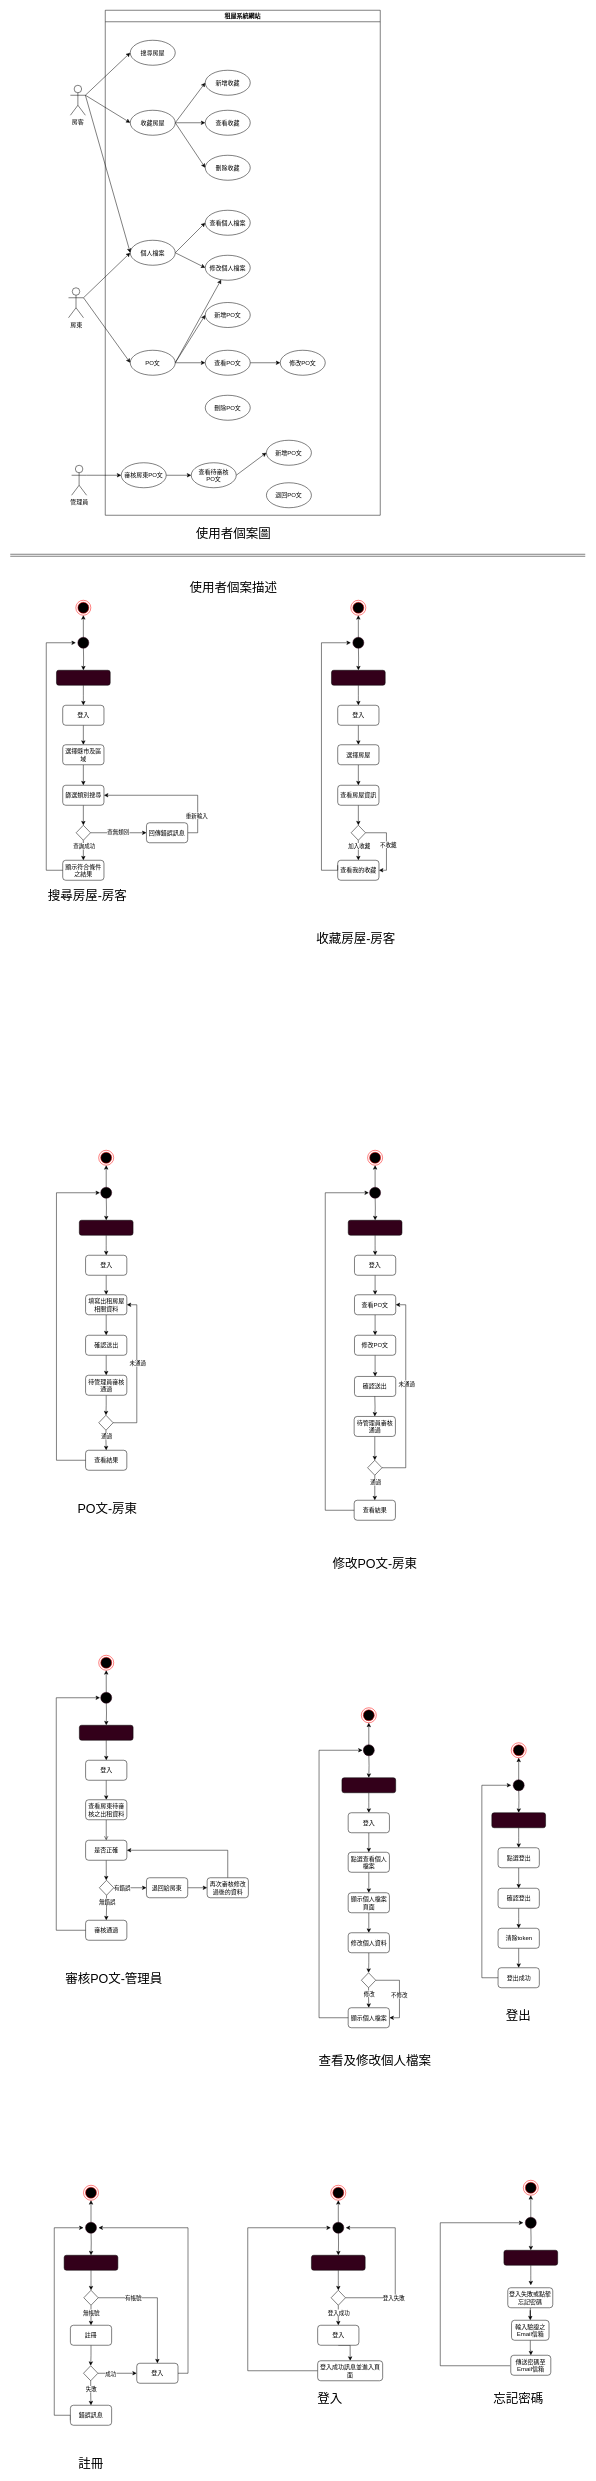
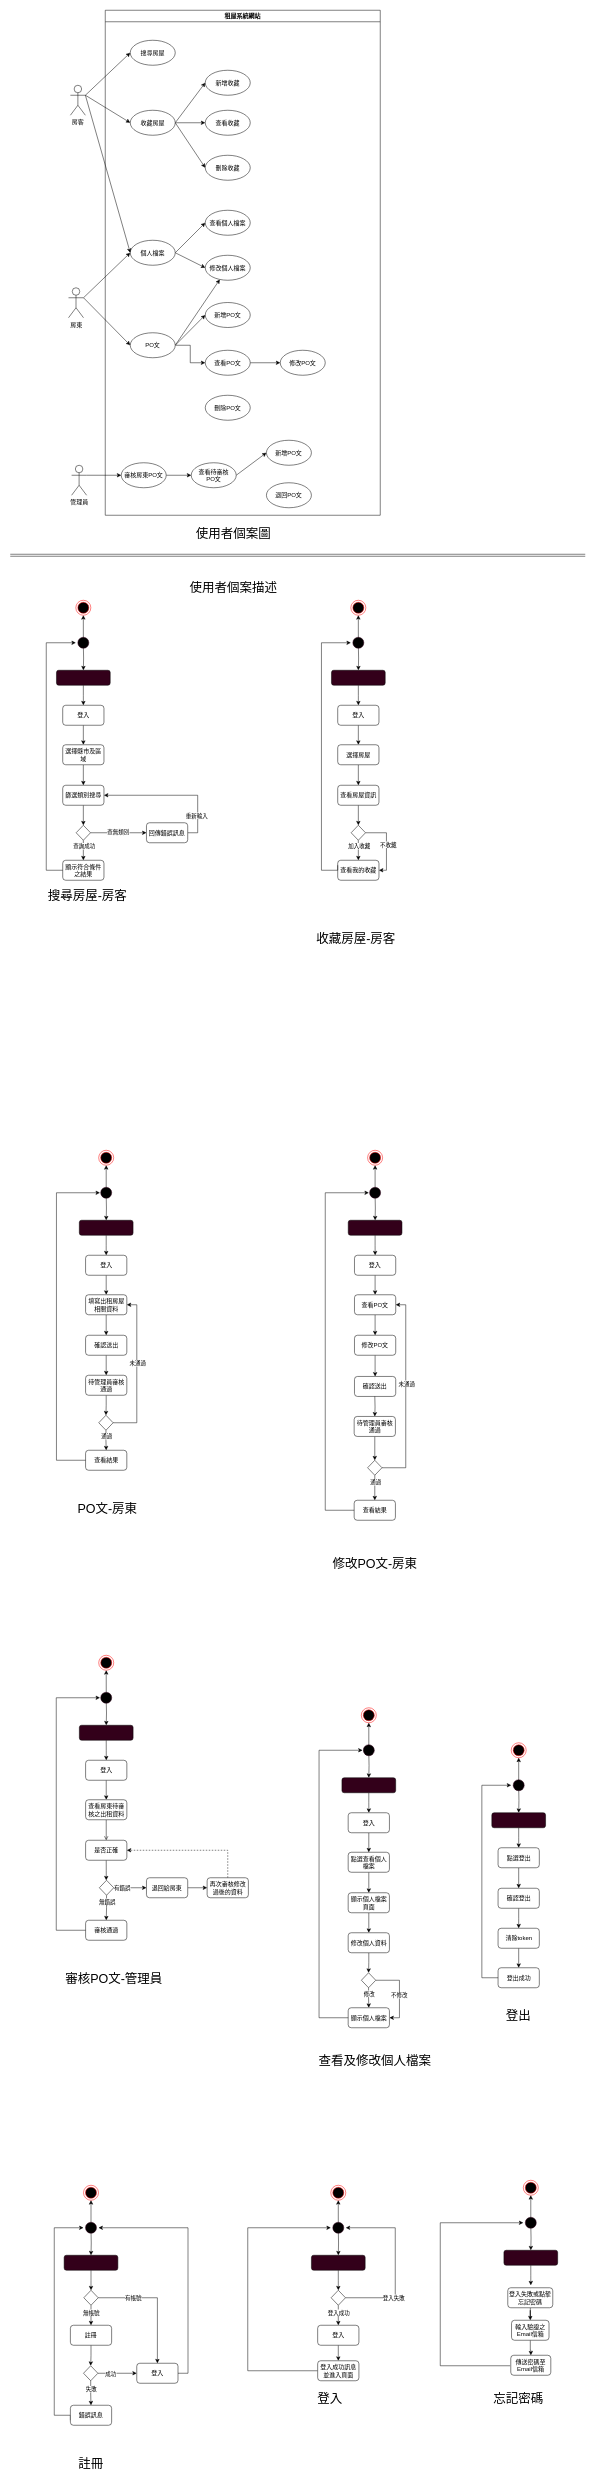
- <mxCell id="6" value="&lt;font style=&quot;vertical-align: inherit;&quot;&gt;&lt;font style=&quot;vertical-align: inherit;&quot;&gt;&lt;font style=&quot;vertical-align: inherit;&quot;&gt;&lt;font style=&quot;vertical-align: inherit;&quot;&gt;PO文&lt;/font&gt;&lt;/font&gt;&lt;/font&gt;&lt;/font&gt;" style="ellipse;whiteSpace=wrap;html=1;" vertex="1" parent="2"><mxGeometry x="50" y="680" width="90" height="50" as="geometry" /></mxCell>
+ <mxCell id="6" value="&lt;font style=&quot;vertical-align: inherit;&quot;&gt;&lt;font style=&quot;vertical-align: inherit;&quot;&gt;&lt;font style=&quot;vertical-align: inherit;&quot;&gt;&lt;font style=&quot;vertical-align: inherit;&quot;&gt;PO文&lt;/font&gt;&lt;/font&gt;&lt;/font&gt;&lt;/font&gt;" style="ellipse;whiteSpace=wrap;html=1;" vertex="1" parent="2"><mxGeometry x="50" y="645" width="90" height="50" as="geometry" /></mxCell>
- <mxCell id="176" style="edgeStyle=orthogonalEdgeStyle;rounded=0;orthogonalLoop=1;jettySize=auto;html=1;exitX=0.5;exitY=0;exitDx=0;exitDy=0;entryX=1;entryY=0.5;entryDx=0;entryDy=0;" edge="1" parent="1" source="177" target="163"><mxGeometry relative="1" as="geometry" /></mxCell>
+ <mxCell id="176" style="edgeStyle=orthogonalEdgeStyle;rounded=0;orthogonalLoop=1;jettySize=auto;html=1;exitX=0.5;exitY=0;exitDx=0;exitDy=0;entryX=1;entryY=0.5;entryDx=0;entryDy=0;dashed=1;" edge="1" parent="1" source="177" target="163"><mxGeometry relative="1" as="geometry" /></mxCell>
- <mxCell id="216" value="登入成功訊息並進入頁面" style="rounded=1;whiteSpace=wrap;html=1;" vertex="1" parent="1"><mxGeometry x="634.84" y="4721" width="130" height="40" as="geometry" /></mxCell>
+ <mxCell id="216" value="登入成功訊息並進入頁面" style="rounded=1;whiteSpace=wrap;html=1;" vertex="1" parent="1"><mxGeometry x="634.84" y="4721" width="82.5" height="40" as="geometry" /></mxCell>
